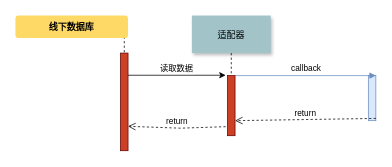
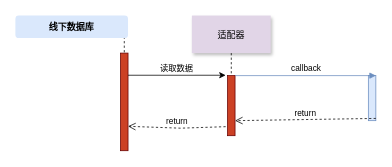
- <mxCell id="8" value="线下数据库" style="rounded=1;fontStyle=1;fillColor=#FFD966;strokeColor=none" parent="1" vertex="1"><mxGeometry x="20" y="20" width="150" height="30" as="geometry" /></mxCell>
+ <mxCell id="8" value="线下数据库" style="rounded=1;fontStyle=1;fillColor=#dae8fc;strokeColor=none;" parent="1" vertex="1"><mxGeometry x="20" y="20" width="150" height="30" as="geometry" /></mxCell>
- <mxCell id="4" value="适配器" style="shadow=1;fillColor=#A2C4C9;strokeColor=none" parent="1" vertex="1"><mxGeometry x="255" y="20" width="105" height="50" as="geometry" /></mxCell>
+ <mxCell id="4" value="适配器" style="shadow=1;fillColor=#e1d5e7;strokeColor=none;" parent="1" vertex="1"><mxGeometry x="255" y="20" width="105" height="50" as="geometry" /></mxCell>
